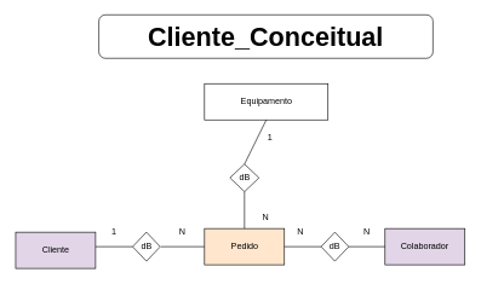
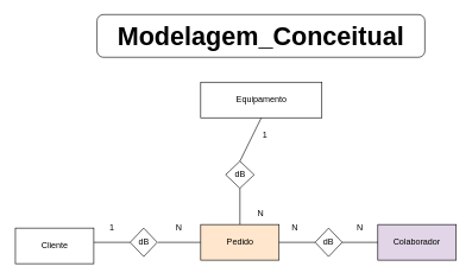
- <mxCell id="2" value="&lt;b&gt;&lt;font style=&quot;font-size: 36px&quot;&gt;Cliente_Conceitual&lt;/font&gt;&lt;/b&gt;" style="rounded=1;whiteSpace=wrap;html=1;" parent="1" vertex="1"><mxGeometry x="135" y="20" width="460" height="60" as="geometry" /></mxCell>
+ <mxCell id="2" value="&lt;b&gt;&lt;font style=&quot;font-size: 36px&quot;&gt;Modelagem_Conceitual&lt;/font&gt;&lt;/b&gt;" style="rounded=1;whiteSpace=wrap;html=1;" parent="1" vertex="1"><mxGeometry x="135" y="20" width="460" height="60" as="geometry" /></mxCell>
- <mxCell id="10" value="Cliente" style="rounded=0;whiteSpace=wrap;html=1;fillColor=#e1d5e7;" parent="1" vertex="1"><mxGeometry x="20.5" y="320" width="110" height="50" as="geometry" /></mxCell>
+ <mxCell id="10" value="Cliente" style="rounded=0;whiteSpace=wrap;html=1;" parent="1" vertex="1"><mxGeometry x="20.5" y="320" width="110" height="50" as="geometry" /></mxCell>
